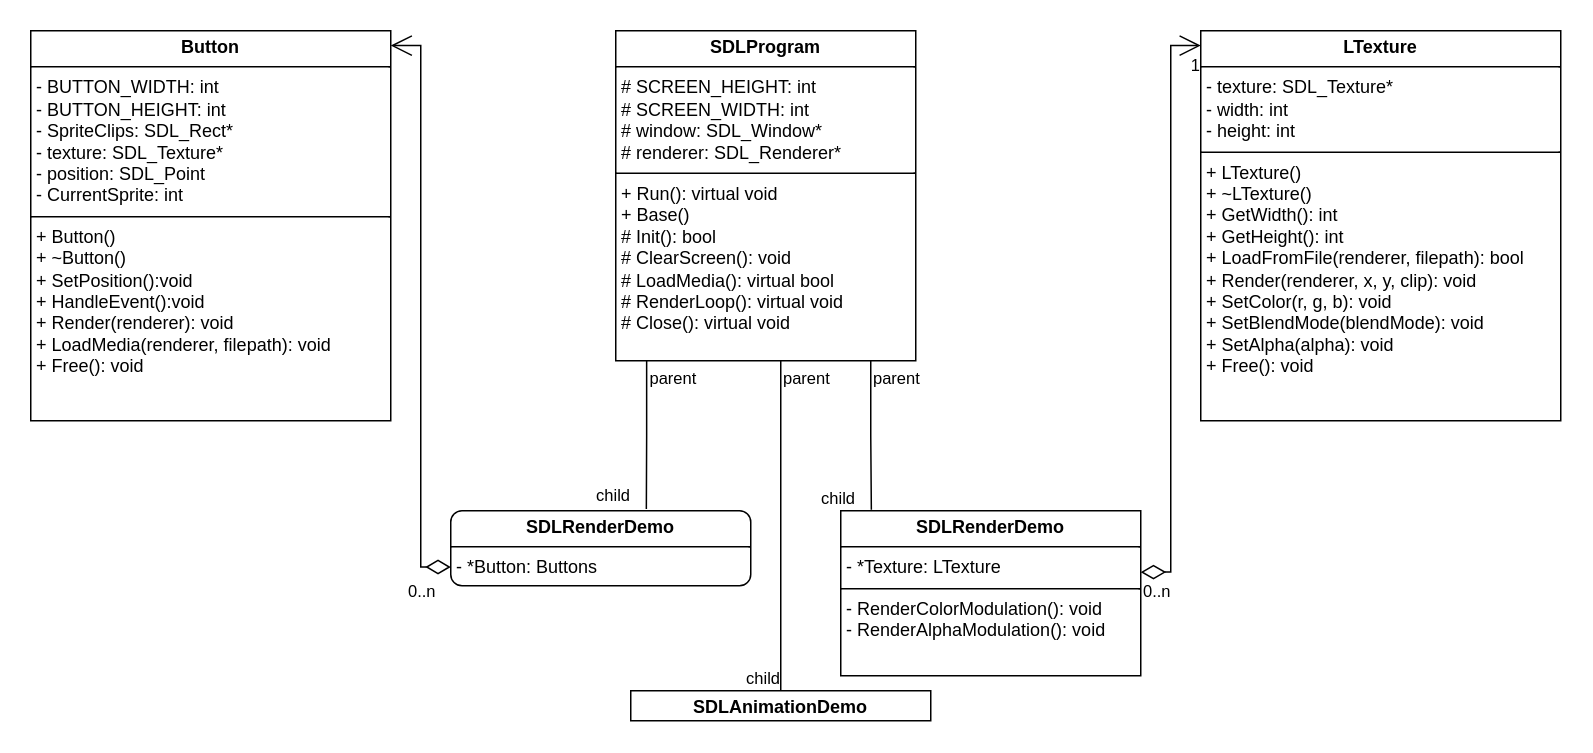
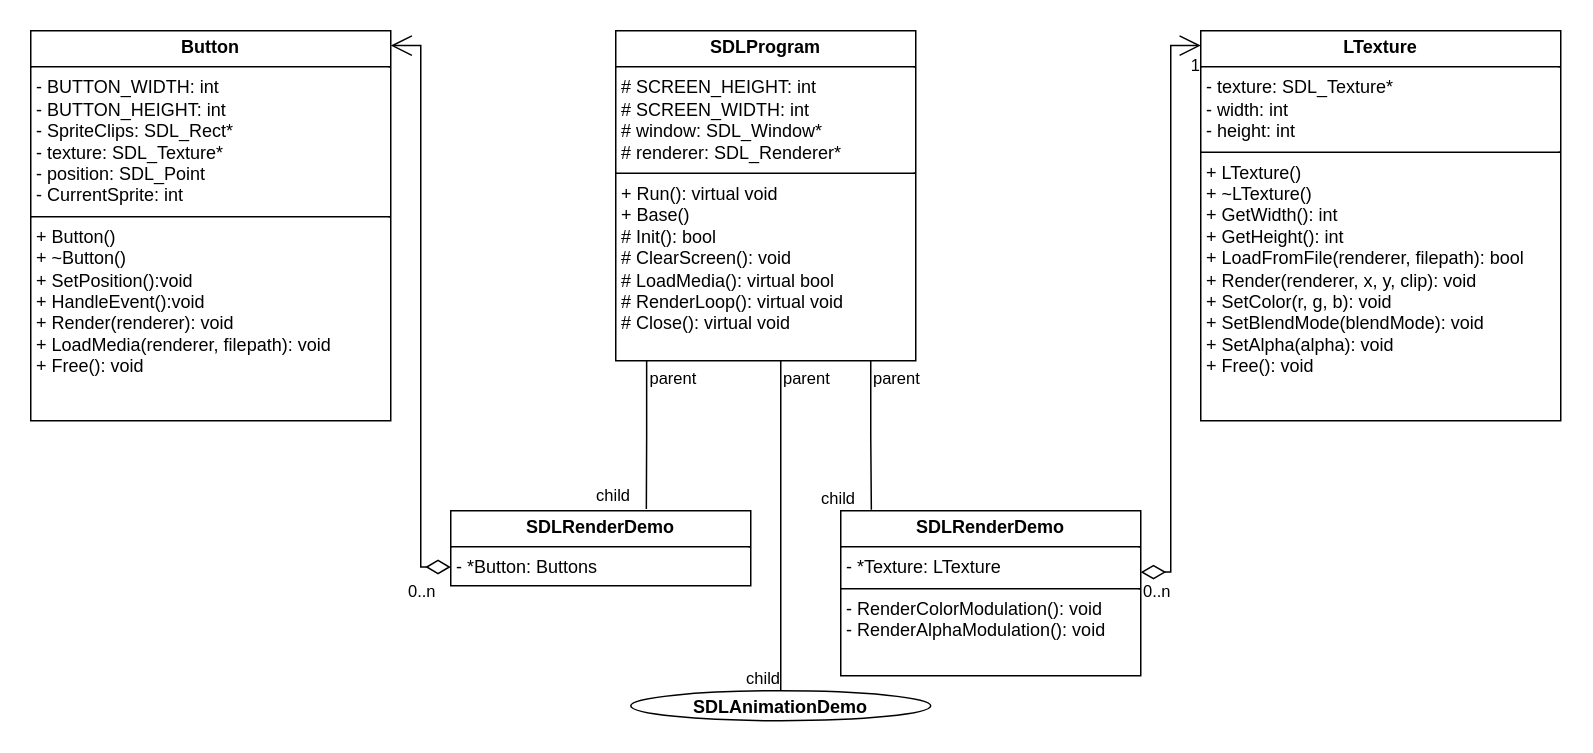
- <mxCell id="15" value="&lt;p style=&quot;margin:0px;margin-top:4px;text-align:center;&quot;&gt;&lt;b&gt;SDLRenderDemo&lt;/b&gt;&lt;/p&gt;&lt;hr size=&quot;1&quot; style=&quot;border-style:solid;&quot;&gt;&lt;p style=&quot;margin:0px;margin-left:4px;&quot;&gt;- *Button: Buttons&lt;br&gt;&lt;/p&gt;&lt;hr size=&quot;1&quot; style=&quot;border-style:solid;&quot;&gt;" style="verticalAlign=top;align=left;overflow=fill;html=1;whiteSpace=wrap;rounded=1;" parent="1" vertex="1"><mxGeometry x="300" y="340" width="200" height="50" as="geometry" /></mxCell>
+ <mxCell id="15" value="&lt;p style=&quot;margin:0px;margin-top:4px;text-align:center;&quot;&gt;&lt;b&gt;SDLRenderDemo&lt;/b&gt;&lt;/p&gt;&lt;hr size=&quot;1&quot; style=&quot;border-style:solid;&quot;&gt;&lt;p style=&quot;margin:0px;margin-left:4px;&quot;&gt;- *Button: Buttons&lt;br&gt;&lt;/p&gt;&lt;hr size=&quot;1&quot; style=&quot;border-style:solid;&quot;&gt;" style="verticalAlign=top;align=left;overflow=fill;html=1;whiteSpace=wrap;" parent="1" vertex="1"><mxGeometry x="300" y="340" width="200" height="50" as="geometry" /></mxCell>
- <mxCell id="11" value="&lt;p style=&quot;margin:0px;margin-top:4px;text-align:center;&quot;&gt;&lt;b&gt;SDLAnimationDemo&lt;/b&gt;&lt;/p&gt;&lt;hr size=&quot;1&quot; style=&quot;border-style:solid;&quot;&gt;&lt;p style=&quot;margin:0px;margin-left:4px;&quot;&gt;&lt;br&gt;&lt;/p&gt;&lt;hr size=&quot;1&quot; style=&quot;border-style:solid;&quot;&gt;" style="verticalAlign=top;align=left;overflow=fill;html=1;whiteSpace=wrap;" parent="1" vertex="1"><mxGeometry x="420" y="460" width="200" height="20" as="geometry" /></mxCell>
+ <mxCell id="11" value="&lt;p style=&quot;margin:0px;margin-top:4px;text-align:center;&quot;&gt;&lt;b&gt;SDLAnimationDemo&lt;/b&gt;&lt;/p&gt;&lt;hr size=&quot;1&quot; style=&quot;border-style:solid;&quot;&gt;&lt;p style=&quot;margin:0px;margin-left:4px;&quot;&gt;&lt;br&gt;&lt;/p&gt;&lt;hr size=&quot;1&quot; style=&quot;border-style:solid;&quot;&gt;" style="ellipse;verticalAlign=top;align=left;overflow=fill;html=1;whiteSpace=wrap;" parent="1" vertex="1"><mxGeometry x="420" y="460" width="200" height="20" as="geometry" /></mxCell>
